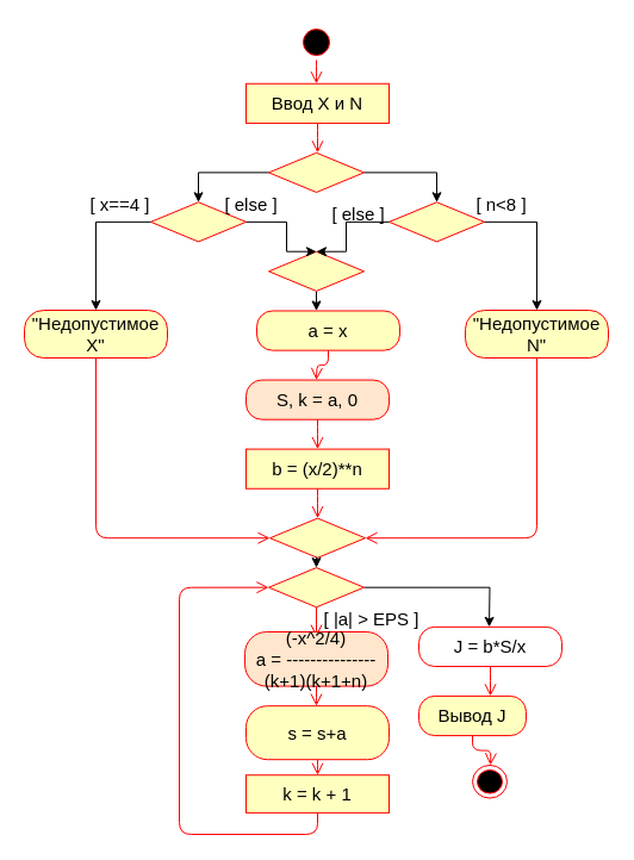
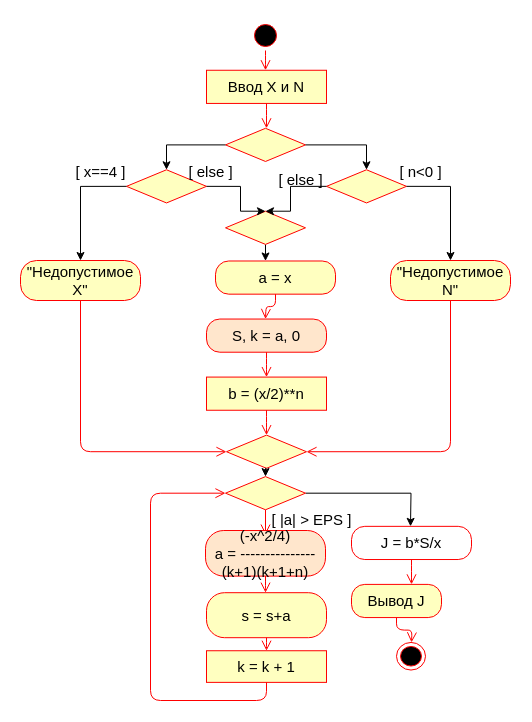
- <mxCell id="41" value="[ n&amp;lt;8 ]" style="text;html=1;align=center;verticalAlign=middle;resizable=0;points=[];autosize=1;strokeColor=none;fontSize=15;" vertex="1" parent="4"><mxGeometry x="325" y="140.976" width="60" height="20" as="geometry" /></mxCell>
+ <mxCell id="41" value="[ n&amp;lt;0 ]" style="text;html=1;align=center;verticalAlign=middle;resizable=0;points=[];autosize=1;strokeColor=none;fontSize=15;" vertex="1" parent="4"><mxGeometry x="325" y="140.976" width="60" height="20" as="geometry" /></mxCell>
